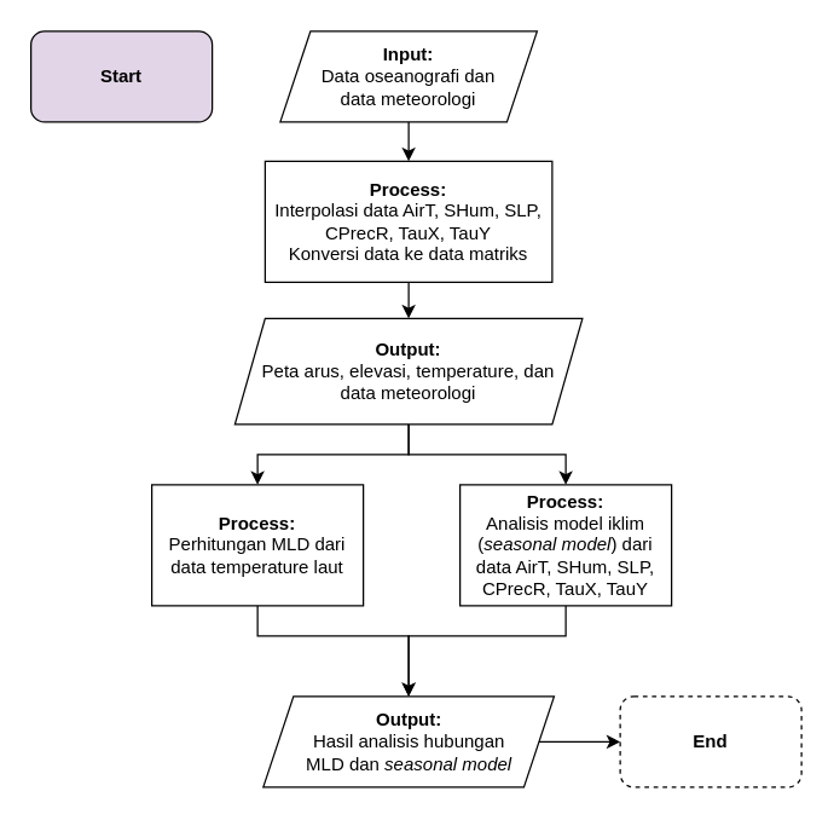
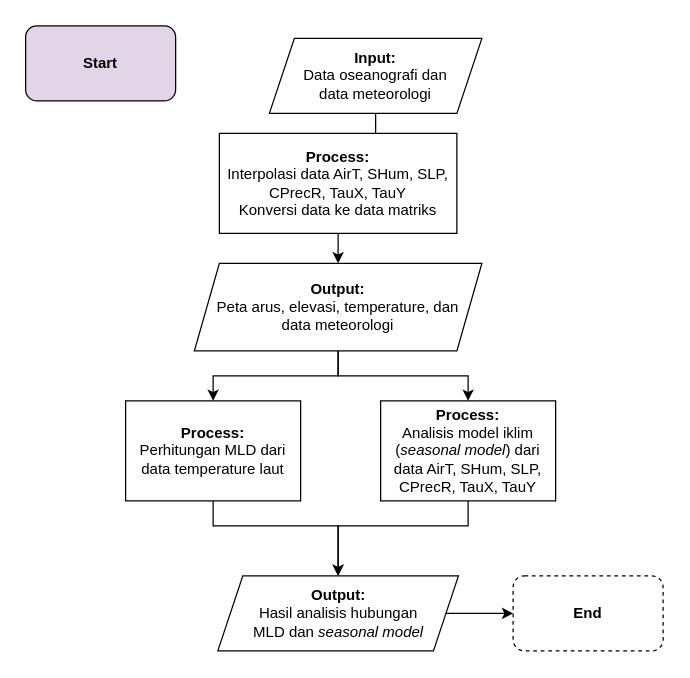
- <mxCell id="4" value="&lt;div&gt;&lt;b&gt;Input:&lt;/b&gt;&lt;/div&gt;&lt;div&gt;Data oseanografi dan &lt;br&gt;&lt;/div&gt;&lt;div&gt;data meteorologi&lt;/div&gt;" style="shape=parallelogram;perimeter=parallelogramPerimeter;whiteSpace=wrap;html=1;fixedSize=1;" parent="1" vertex="1"><mxGeometry x="185" y="20" width="170" height="60" as="geometry" /></mxCell>
+ <mxCell id="4" value="&lt;div&gt;&lt;b&gt;Input:&lt;/b&gt;&lt;/div&gt;&lt;div&gt;Data oseanografi dan &lt;br&gt;&lt;/div&gt;&lt;div&gt;data meteorologi&lt;/div&gt;" style="shape=parallelogram;perimeter=parallelogramPerimeter;whiteSpace=wrap;html=1;fixedSize=1;" parent="1" vertex="1"><mxGeometry x="215" y="30" width="170" height="60" as="geometry" /></mxCell>
